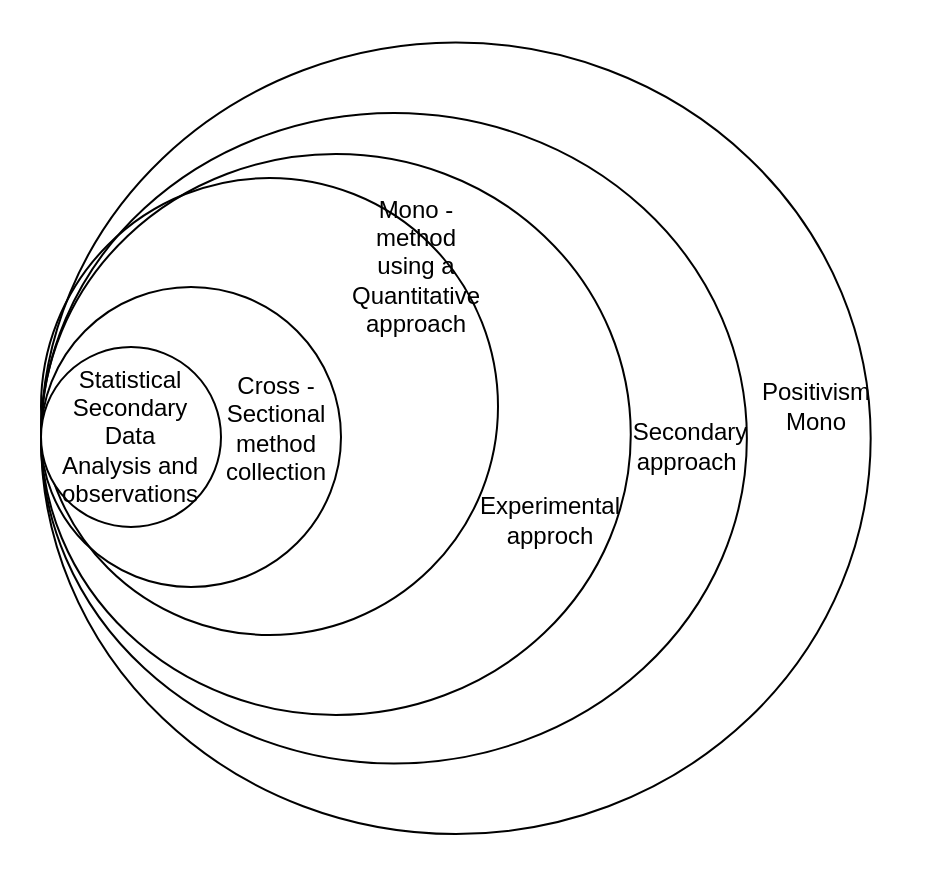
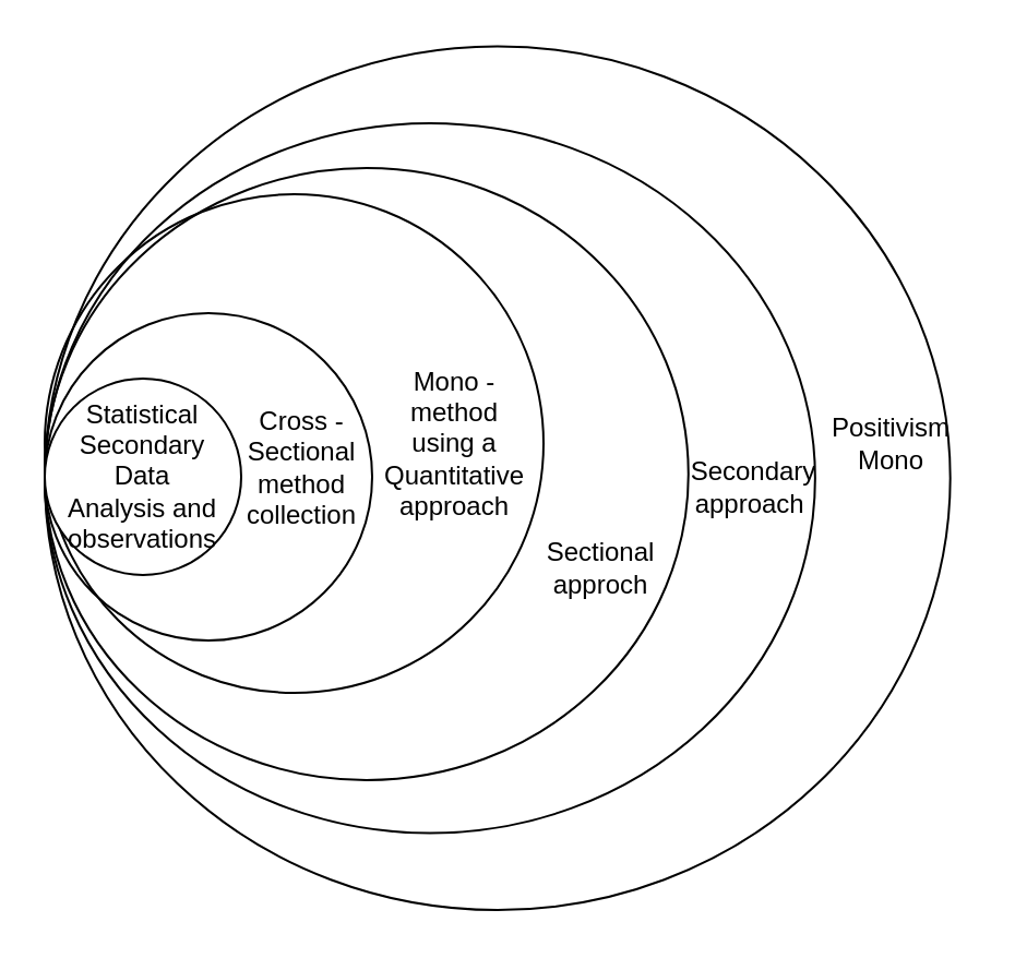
- <mxCell id="10" value="Mono - method using a Quantitative approach" style="text;html=1;strokeColor=none;fillColor=none;align=center;verticalAlign=middle;whiteSpace=wrap;rounded=0;" parent="1" vertex="1"><mxGeometry x="176" y="91" width="64" height="84" as="geometry" /></mxCell>
+ <mxCell id="10" value="Mono - method using a Quantitative approach" style="text;html=1;strokeColor=none;fillColor=none;align=center;verticalAlign=middle;whiteSpace=wrap;rounded=0;" parent="1" vertex="1"><mxGeometry x="176" y="161" width="64" height="84" as="geometry" /></mxCell>
- <mxCell id="11" value="Experimental approch" style="text;html=1;strokeColor=none;fillColor=none;align=center;verticalAlign=middle;whiteSpace=wrap;rounded=0;" parent="1" vertex="1"><mxGeometry x="240" y="227" width="70" height="66" as="geometry" /></mxCell>
+ <mxCell id="11" value="Sectional approch" style="text;html=1;strokeColor=none;fillColor=none;align=center;verticalAlign=middle;whiteSpace=wrap;rounded=0;" parent="1" vertex="1"><mxGeometry x="240" y="227" width="70" height="66" as="geometry" /></mxCell>
